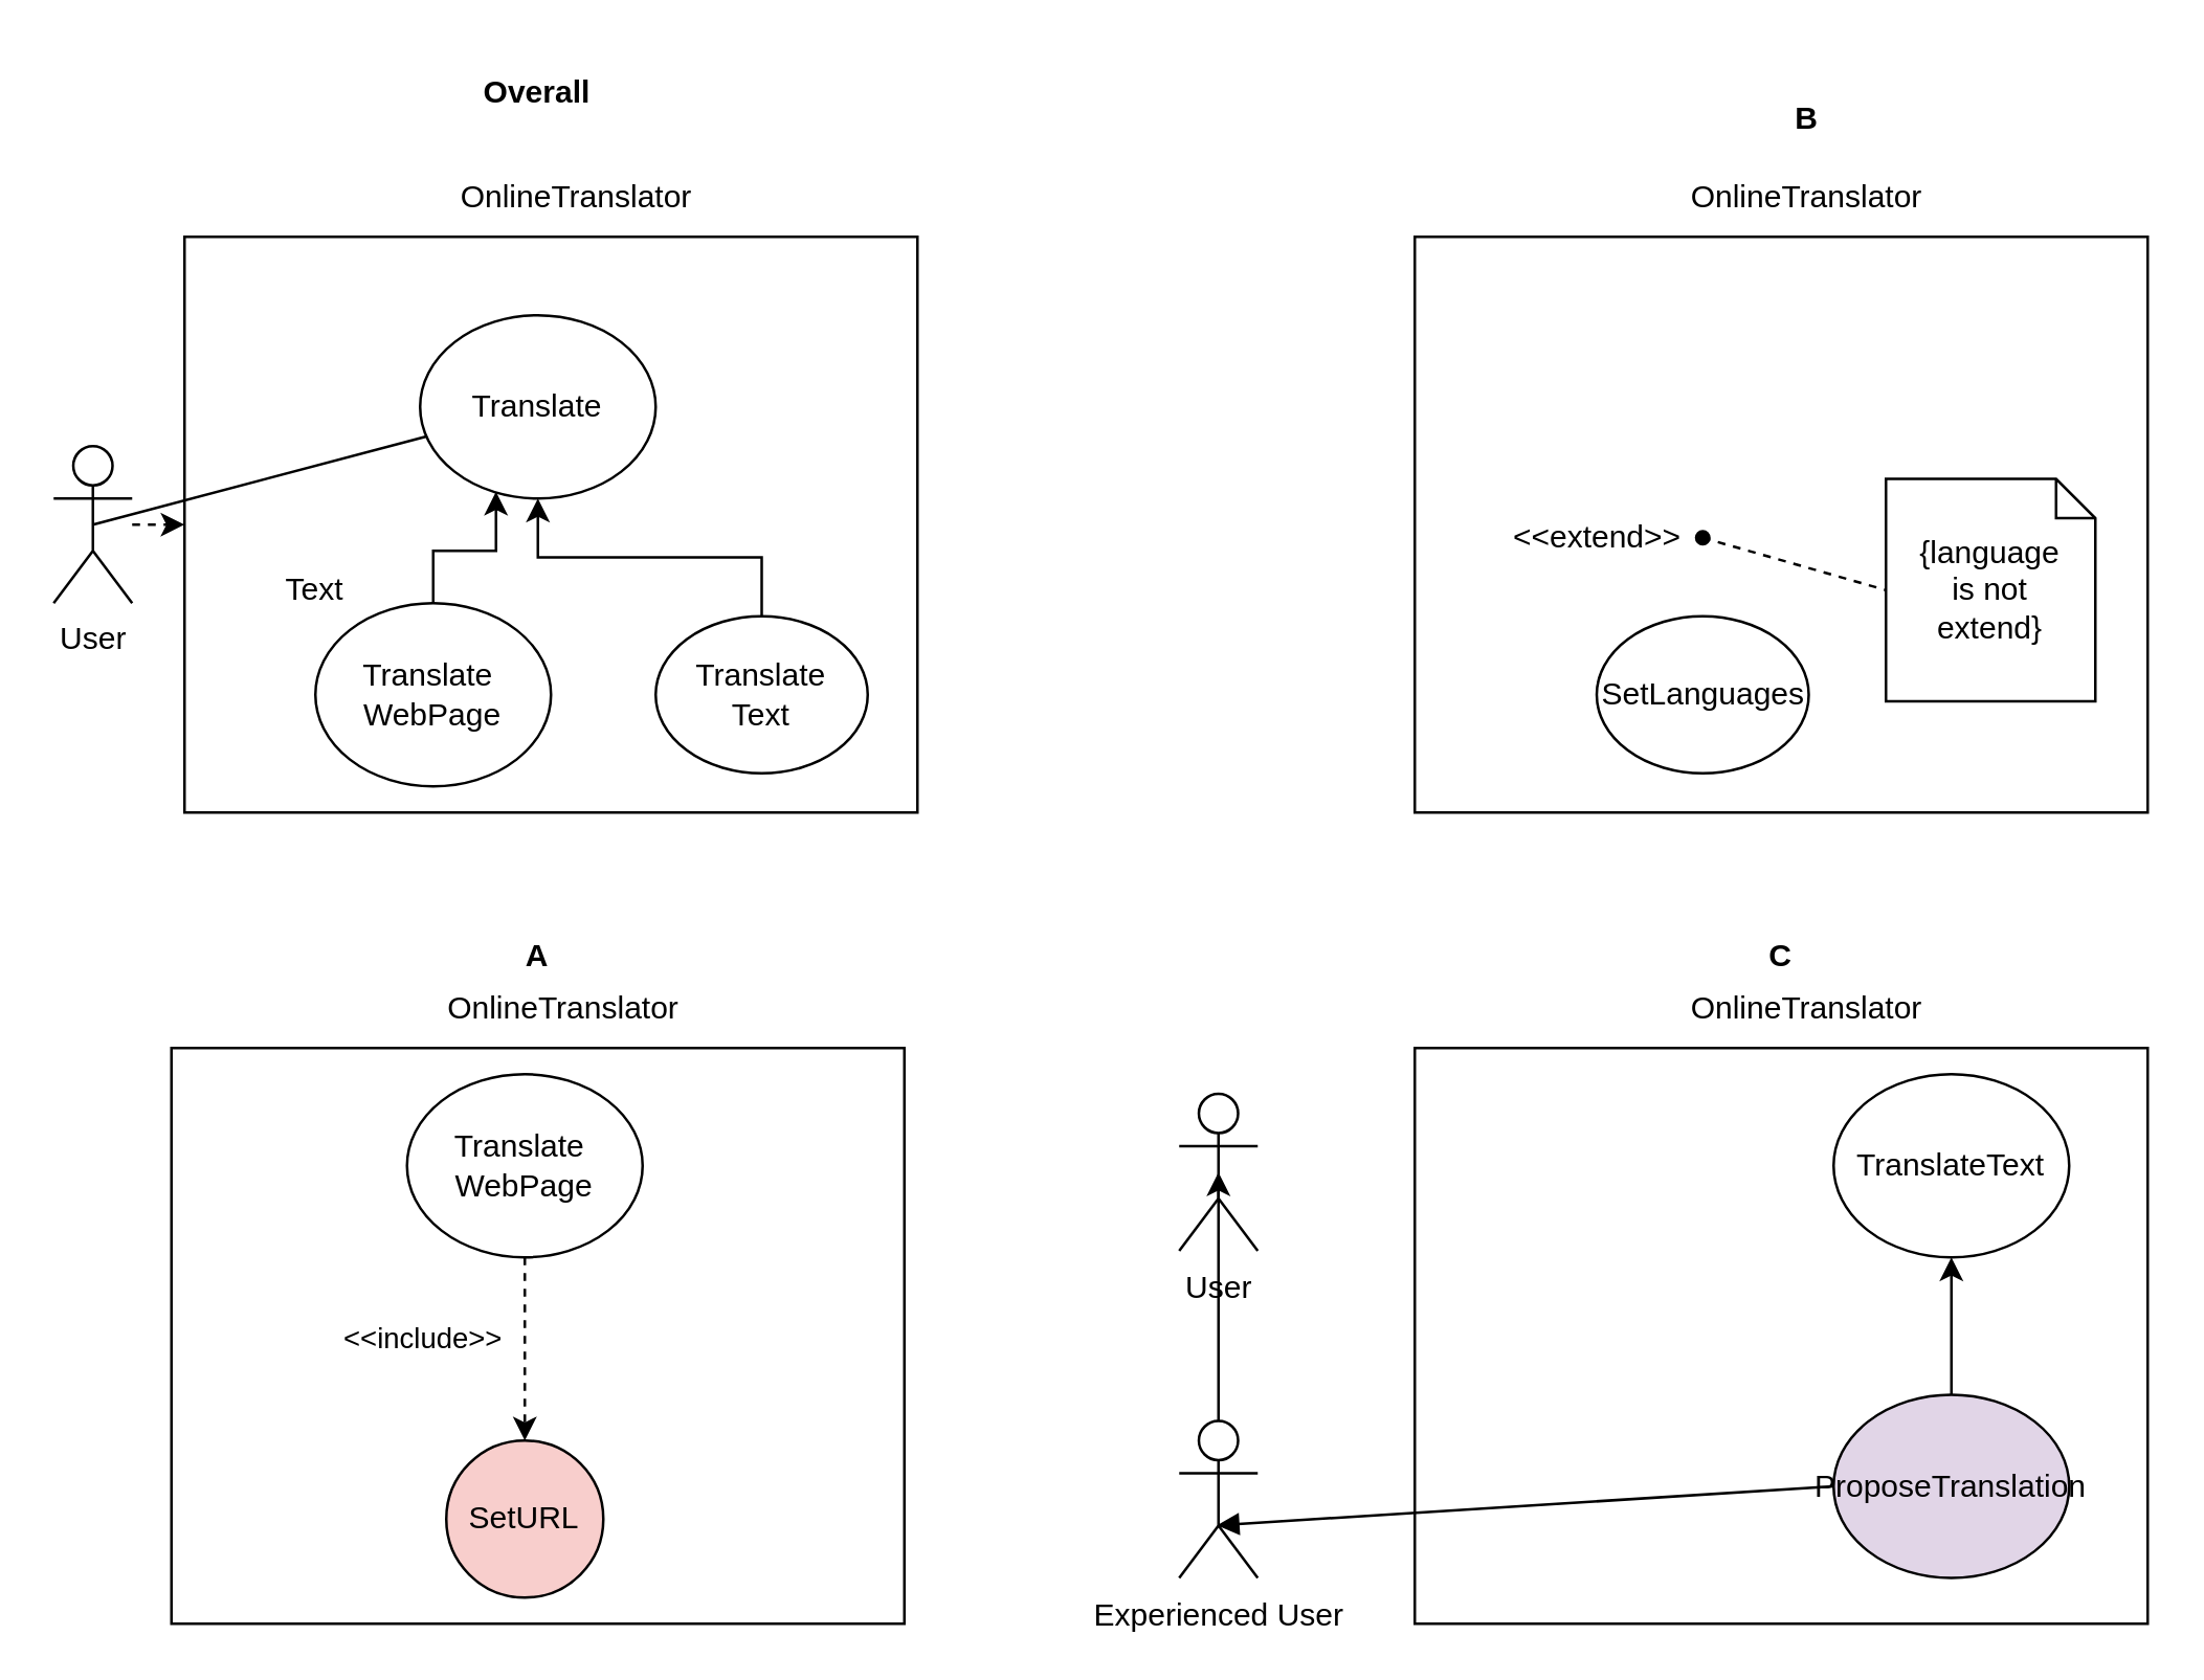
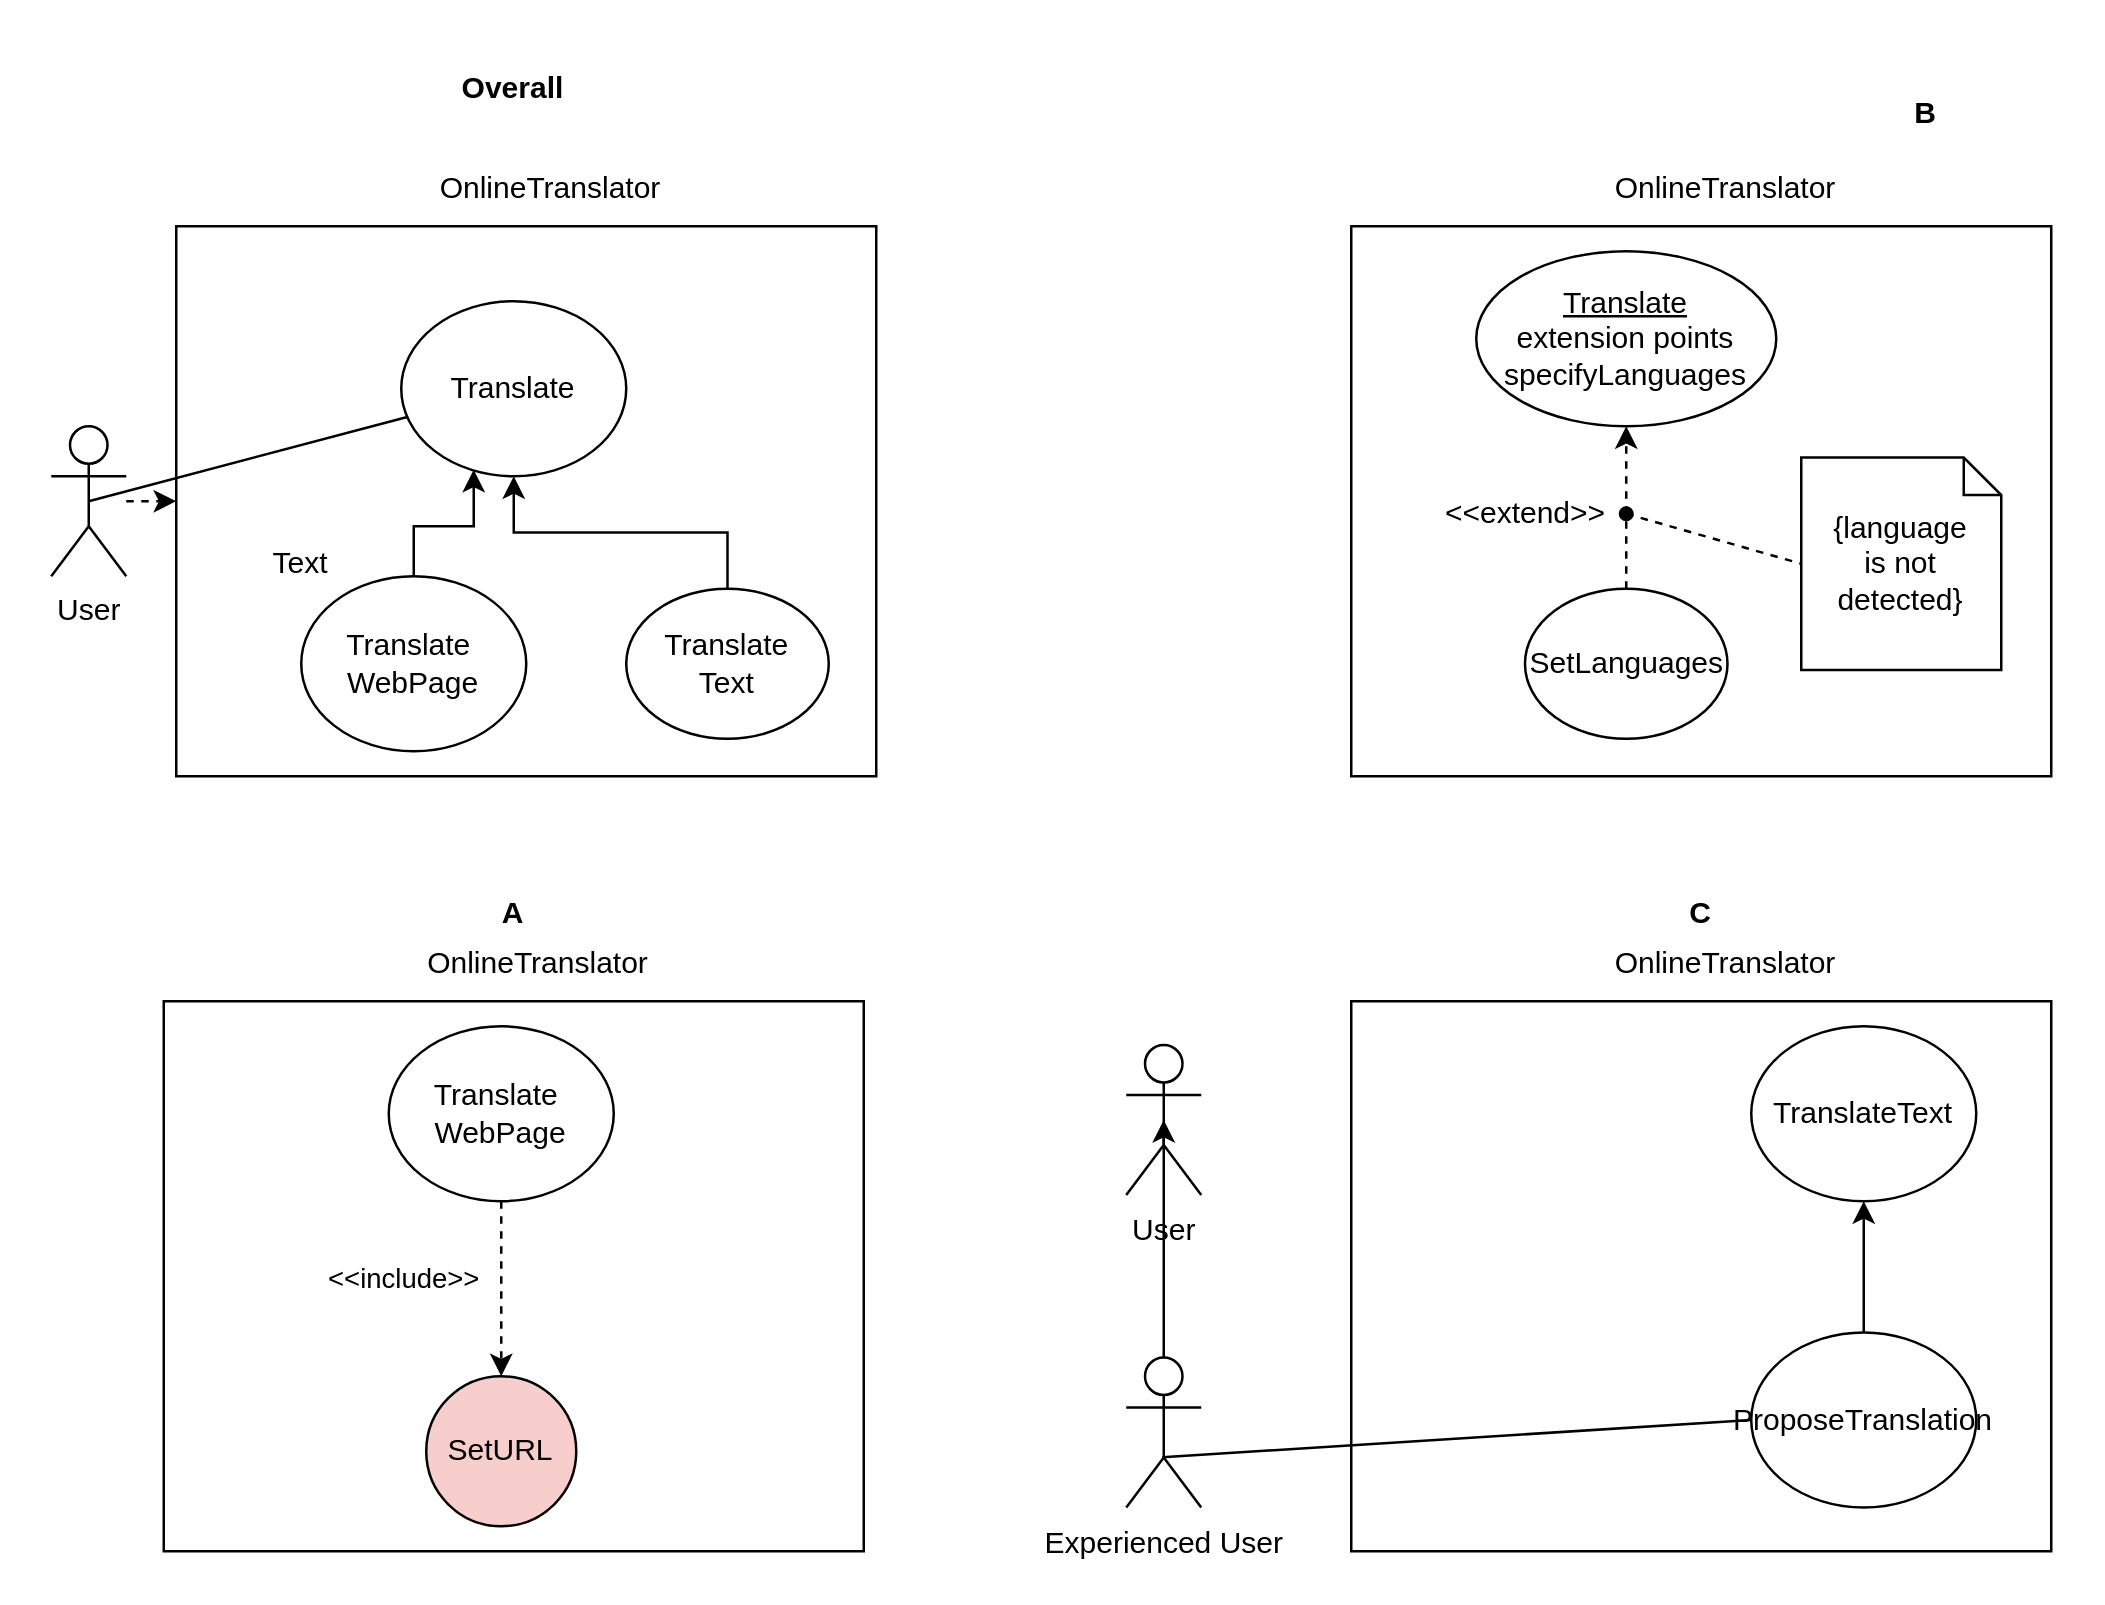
- <mxCell id="19" value="&lt;b&gt;B&lt;/b&gt;" style="text;html=1;strokeColor=none;fillColor=none;align=center;verticalAlign=middle;whiteSpace=wrap;rounded=0;" vertex="1" parent="1"><mxGeometry x="660" y="30" width="60" height="30" as="geometry" /></mxCell>
+ <mxCell id="19" value="&lt;b&gt;B&lt;/b&gt;" style="text;html=1;strokeColor=none;fillColor=none;align=center;verticalAlign=middle;whiteSpace=wrap;rounded=0;" vertex="1" parent="1"><mxGeometry x="740" y="30" width="60" height="30" as="geometry" /></mxCell>
+ <mxCell id="24" value="&lt;u&gt;Translate&lt;/u&gt;&lt;br&gt;extension points&lt;br&gt;specifyLanguages" style="ellipse;whiteSpace=wrap;html=1;" vertex="1" parent="1"><mxGeometry x="590" y="100" width="120" height="70" as="geometry" /></mxCell>
+ <mxCell id="25" style="edgeStyle=orthogonalEdgeStyle;rounded=0;orthogonalLoop=1;jettySize=auto;html=1;entryX=0.5;entryY=1;entryDx=0;entryDy=0;dashed=1;" edge="1" parent="1" source="26" target="24"><mxGeometry relative="1" as="geometry" /></mxCell>
- <mxCell id="29" value="{language is not extend}" style="text;html=1;strokeColor=none;fillColor=none;align=center;verticalAlign=middle;whiteSpace=wrap;rounded=0;" vertex="1" parent="1"><mxGeometry x="730" y="210" width="60" height="30" as="geometry" /></mxCell>
+ <mxCell id="29" value="{language is not detected}" style="text;html=1;strokeColor=none;fillColor=none;align=center;verticalAlign=middle;whiteSpace=wrap;rounded=0;" vertex="1" parent="1"><mxGeometry x="730" y="210" width="60" height="30" as="geometry" /></mxCell>
- <mxCell id="40" value="ProposeTranslation" style="ellipse;whiteSpace=wrap;html=1;fillColor=#e1d5e7;" vertex="1" parent="1"><mxGeometry x="700" y="532.5" width="90" height="70" as="geometry" /></mxCell>
+ <mxCell id="40" value="ProposeTranslation" style="ellipse;whiteSpace=wrap;html=1;" vertex="1" parent="1"><mxGeometry x="700" y="532.5" width="90" height="70" as="geometry" /></mxCell>
- <mxCell id="41" value="" style="endArrow=block;html=1;rounded=0;exitX=0;exitY=0.5;exitDx=0;exitDy=0;entryX=0.481;entryY=0.665;entryDx=0;entryDy=0;entryPerimeter=0;" edge="1" parent="1" source="40" target="37"><mxGeometry width="50" height="50" relative="1" as="geometry"><mxPoint x="430" y="460" as="sourcePoint" /><mxPoint x="480" y="410" as="targetPoint" /></mxGeometry></mxCell>
+ <mxCell id="41" value="" style="endArrow=none;html=1;rounded=0;exitX=0;exitY=0.5;exitDx=0;exitDy=0;entryX=0.481;entryY=0.665;entryDx=0;entryDy=0;entryPerimeter=0;" edge="1" parent="1" source="40" target="37"><mxGeometry width="50" height="50" relative="1" as="geometry"><mxPoint x="430" y="460" as="sourcePoint" /><mxPoint x="480" y="410" as="targetPoint" /></mxGeometry></mxCell>
